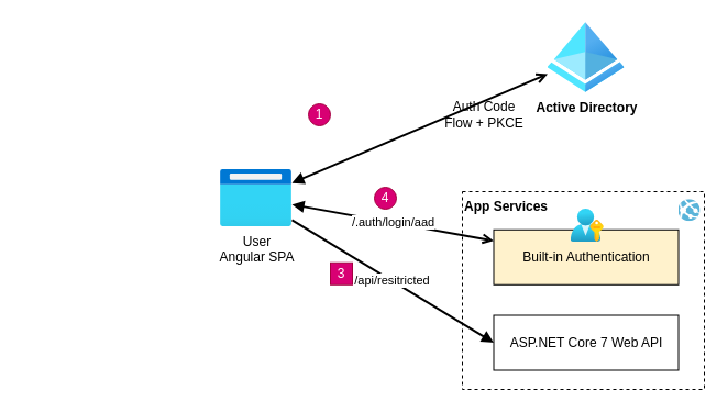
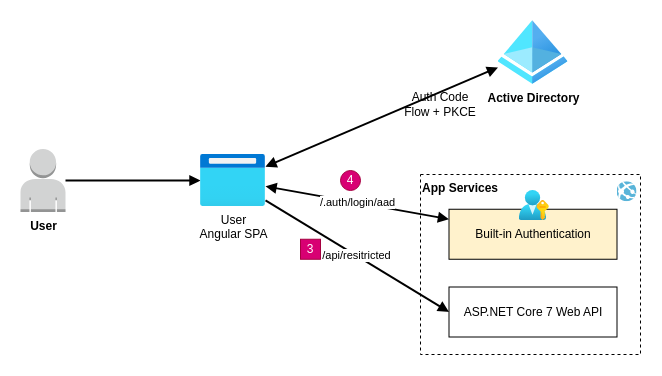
- <mxCell id="8" value="" style="rounded=0;orthogonalLoop=1;jettySize=auto;html=1;endArrow=open;endFill=1;strokeWidth=2;startArrow=block;startFill=1;" parent="1" source="9" target="4" edge="1"><mxGeometry relative="1" as="geometry"><mxPoint x="255" y="172.947" as="sourcePoint" /><mxPoint x="490" y="250.726" as="targetPoint" /></mxGeometry></mxCell>
+ <mxCell id="8" value="" style="rounded=0;orthogonalLoop=1;jettySize=auto;html=1;endArrow=block;endFill=1;strokeWidth=2;startArrow=block;startFill=1;" parent="1" source="9" target="4" edge="1"><mxGeometry relative="1" as="geometry"><mxPoint x="255" y="172.947" as="sourcePoint" /><mxPoint x="490" y="250.726" as="targetPoint" /></mxGeometry></mxCell>
- <mxCell id="19" value="1" style="ellipse;whiteSpace=wrap;html=1;aspect=fixed;fillColor=#d80073;fontColor=#ffffff;strokeColor=#A50040;" vertex="1" parent="1"><mxGeometry x="280" y="94" width="20" height="20" as="geometry" /></mxCell>
+ <mxCell id="7" value="User" style="outlineConnect=0;dashed=0;verticalLabelPosition=bottom;verticalAlign=top;align=center;html=1;shape=mxgraph.aws3.user;fillColor=#D2D3D3;gradientColor=none;fontStyle=1" parent="1" vertex="1"><mxGeometry x="20" y="148.5" width="45" height="63" as="geometry" /></mxCell>
+ <mxCell id="6" style="edgeStyle=none;rounded=0;orthogonalLoop=1;jettySize=auto;html=1;strokeWidth=2;endArrow=block;endFill=1;" parent="1" source="7" target="9" edge="1"><mxGeometry relative="1" as="geometry" /></mxCell>
- <mxCell id="5" value="/.auth/login/aad" style="rounded=0;orthogonalLoop=1;jettySize=auto;html=1;endArrow=open;endFill=1;strokeWidth=2;startArrow=block;startFill=1;" parent="1" source="9" target="13" edge="1"><mxGeometry relative="1" as="geometry" /></mxCell>
+ <mxCell id="5" value="/.auth/login/aad" style="rounded=0;orthogonalLoop=1;jettySize=auto;html=1;endArrow=block;endFill=1;strokeWidth=2;startArrow=block;startFill=1;" parent="1" source="9" target="13" edge="1"><mxGeometry relative="1" as="geometry" /></mxCell>
